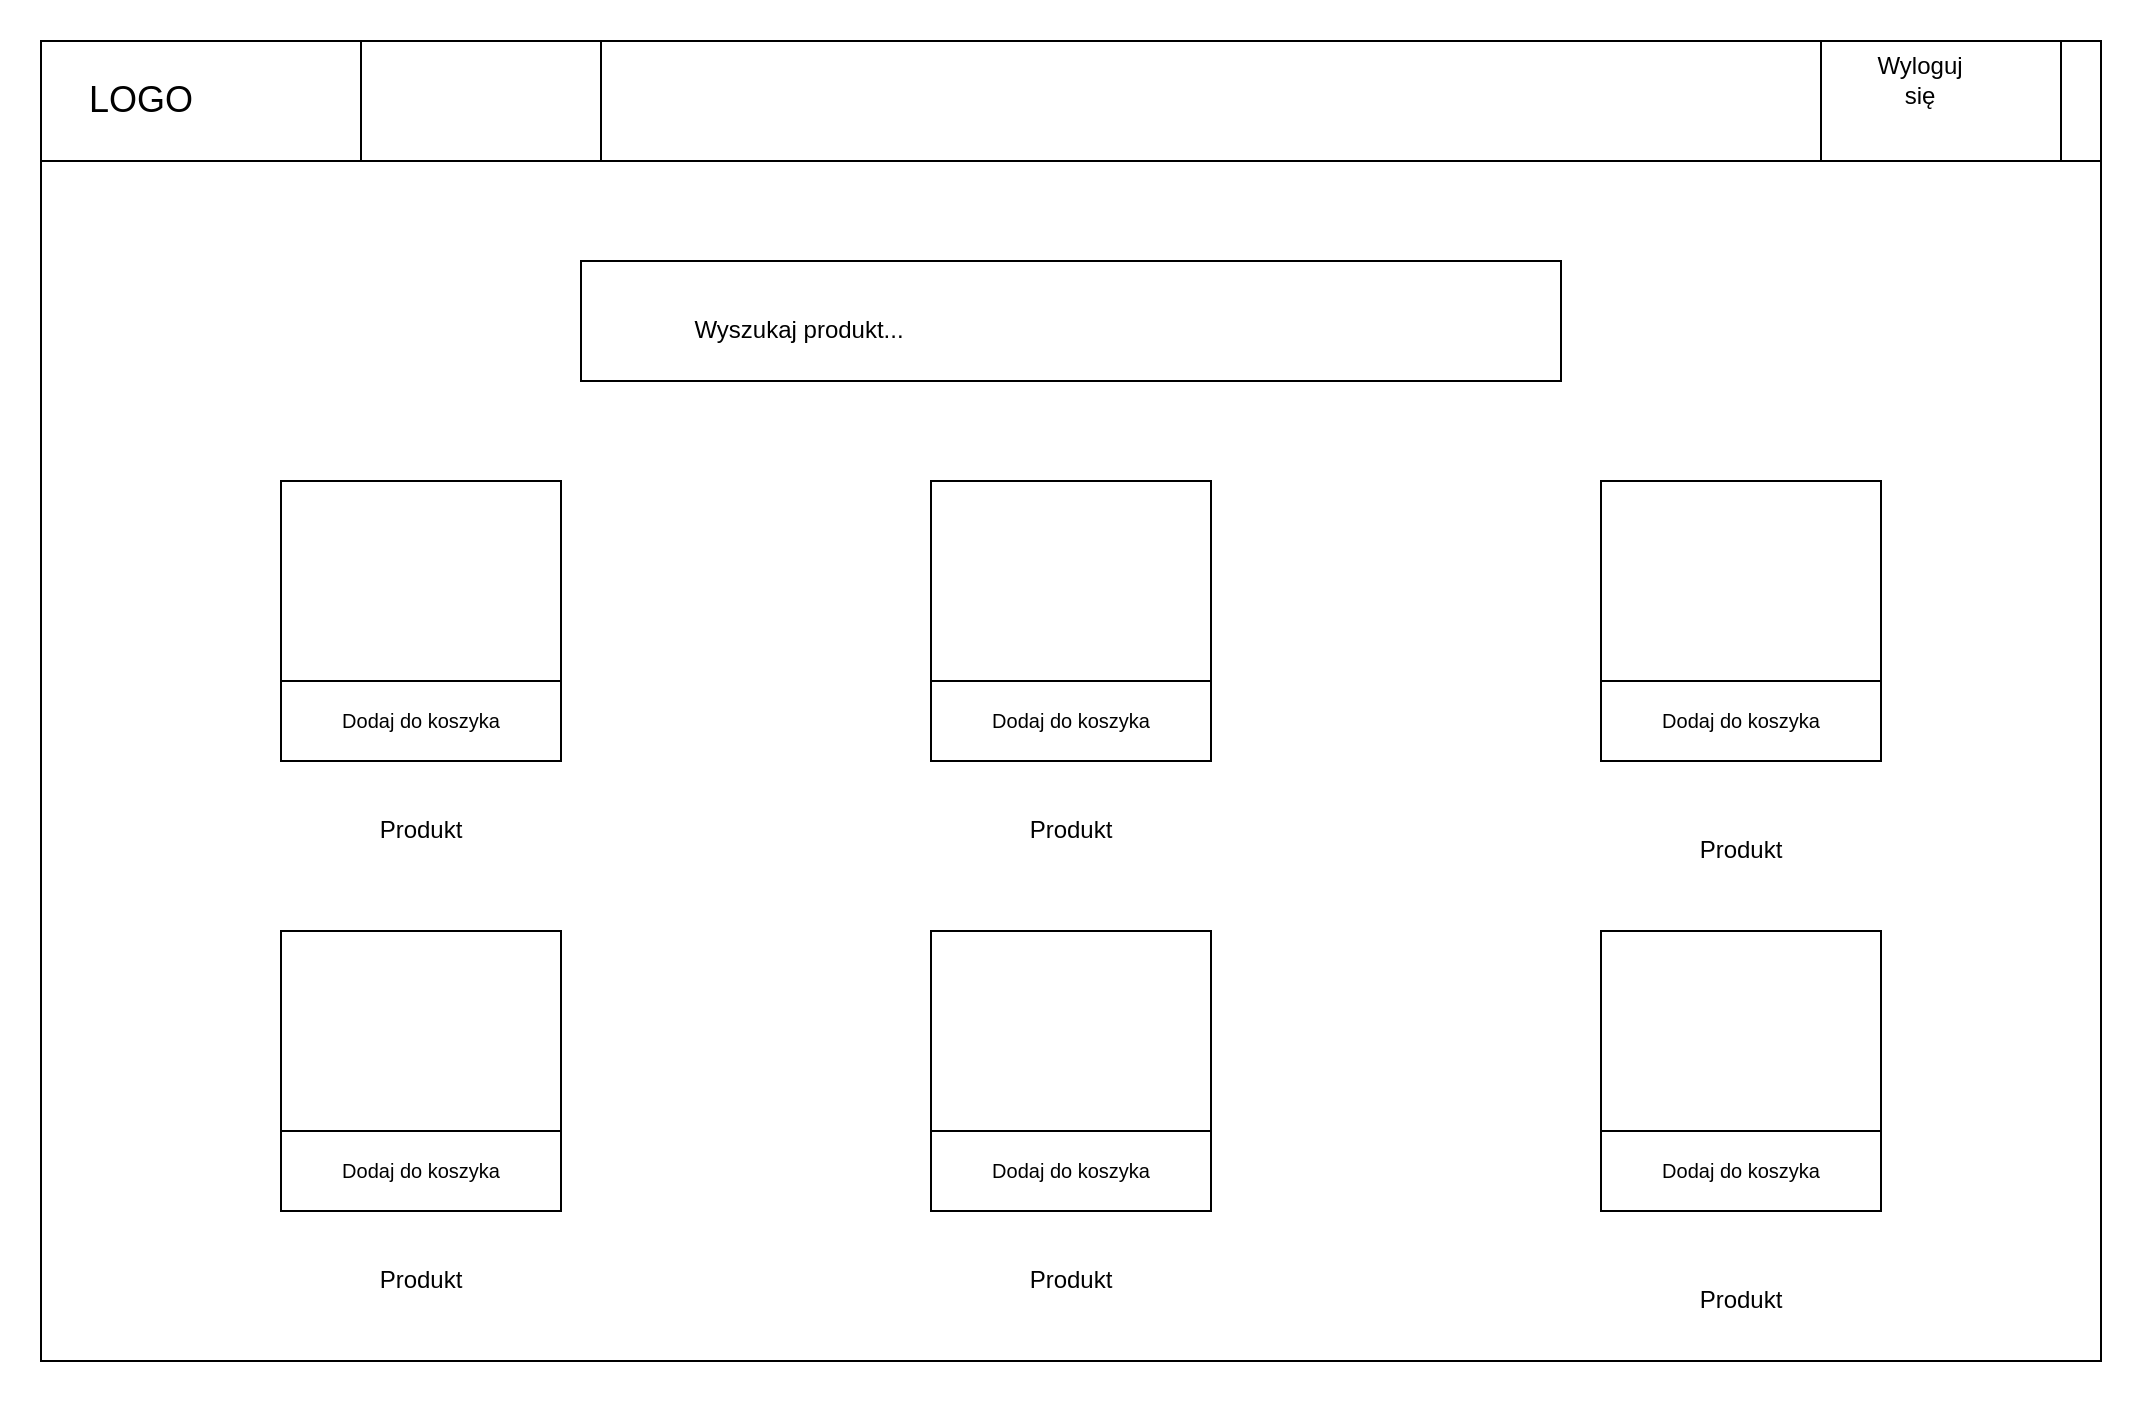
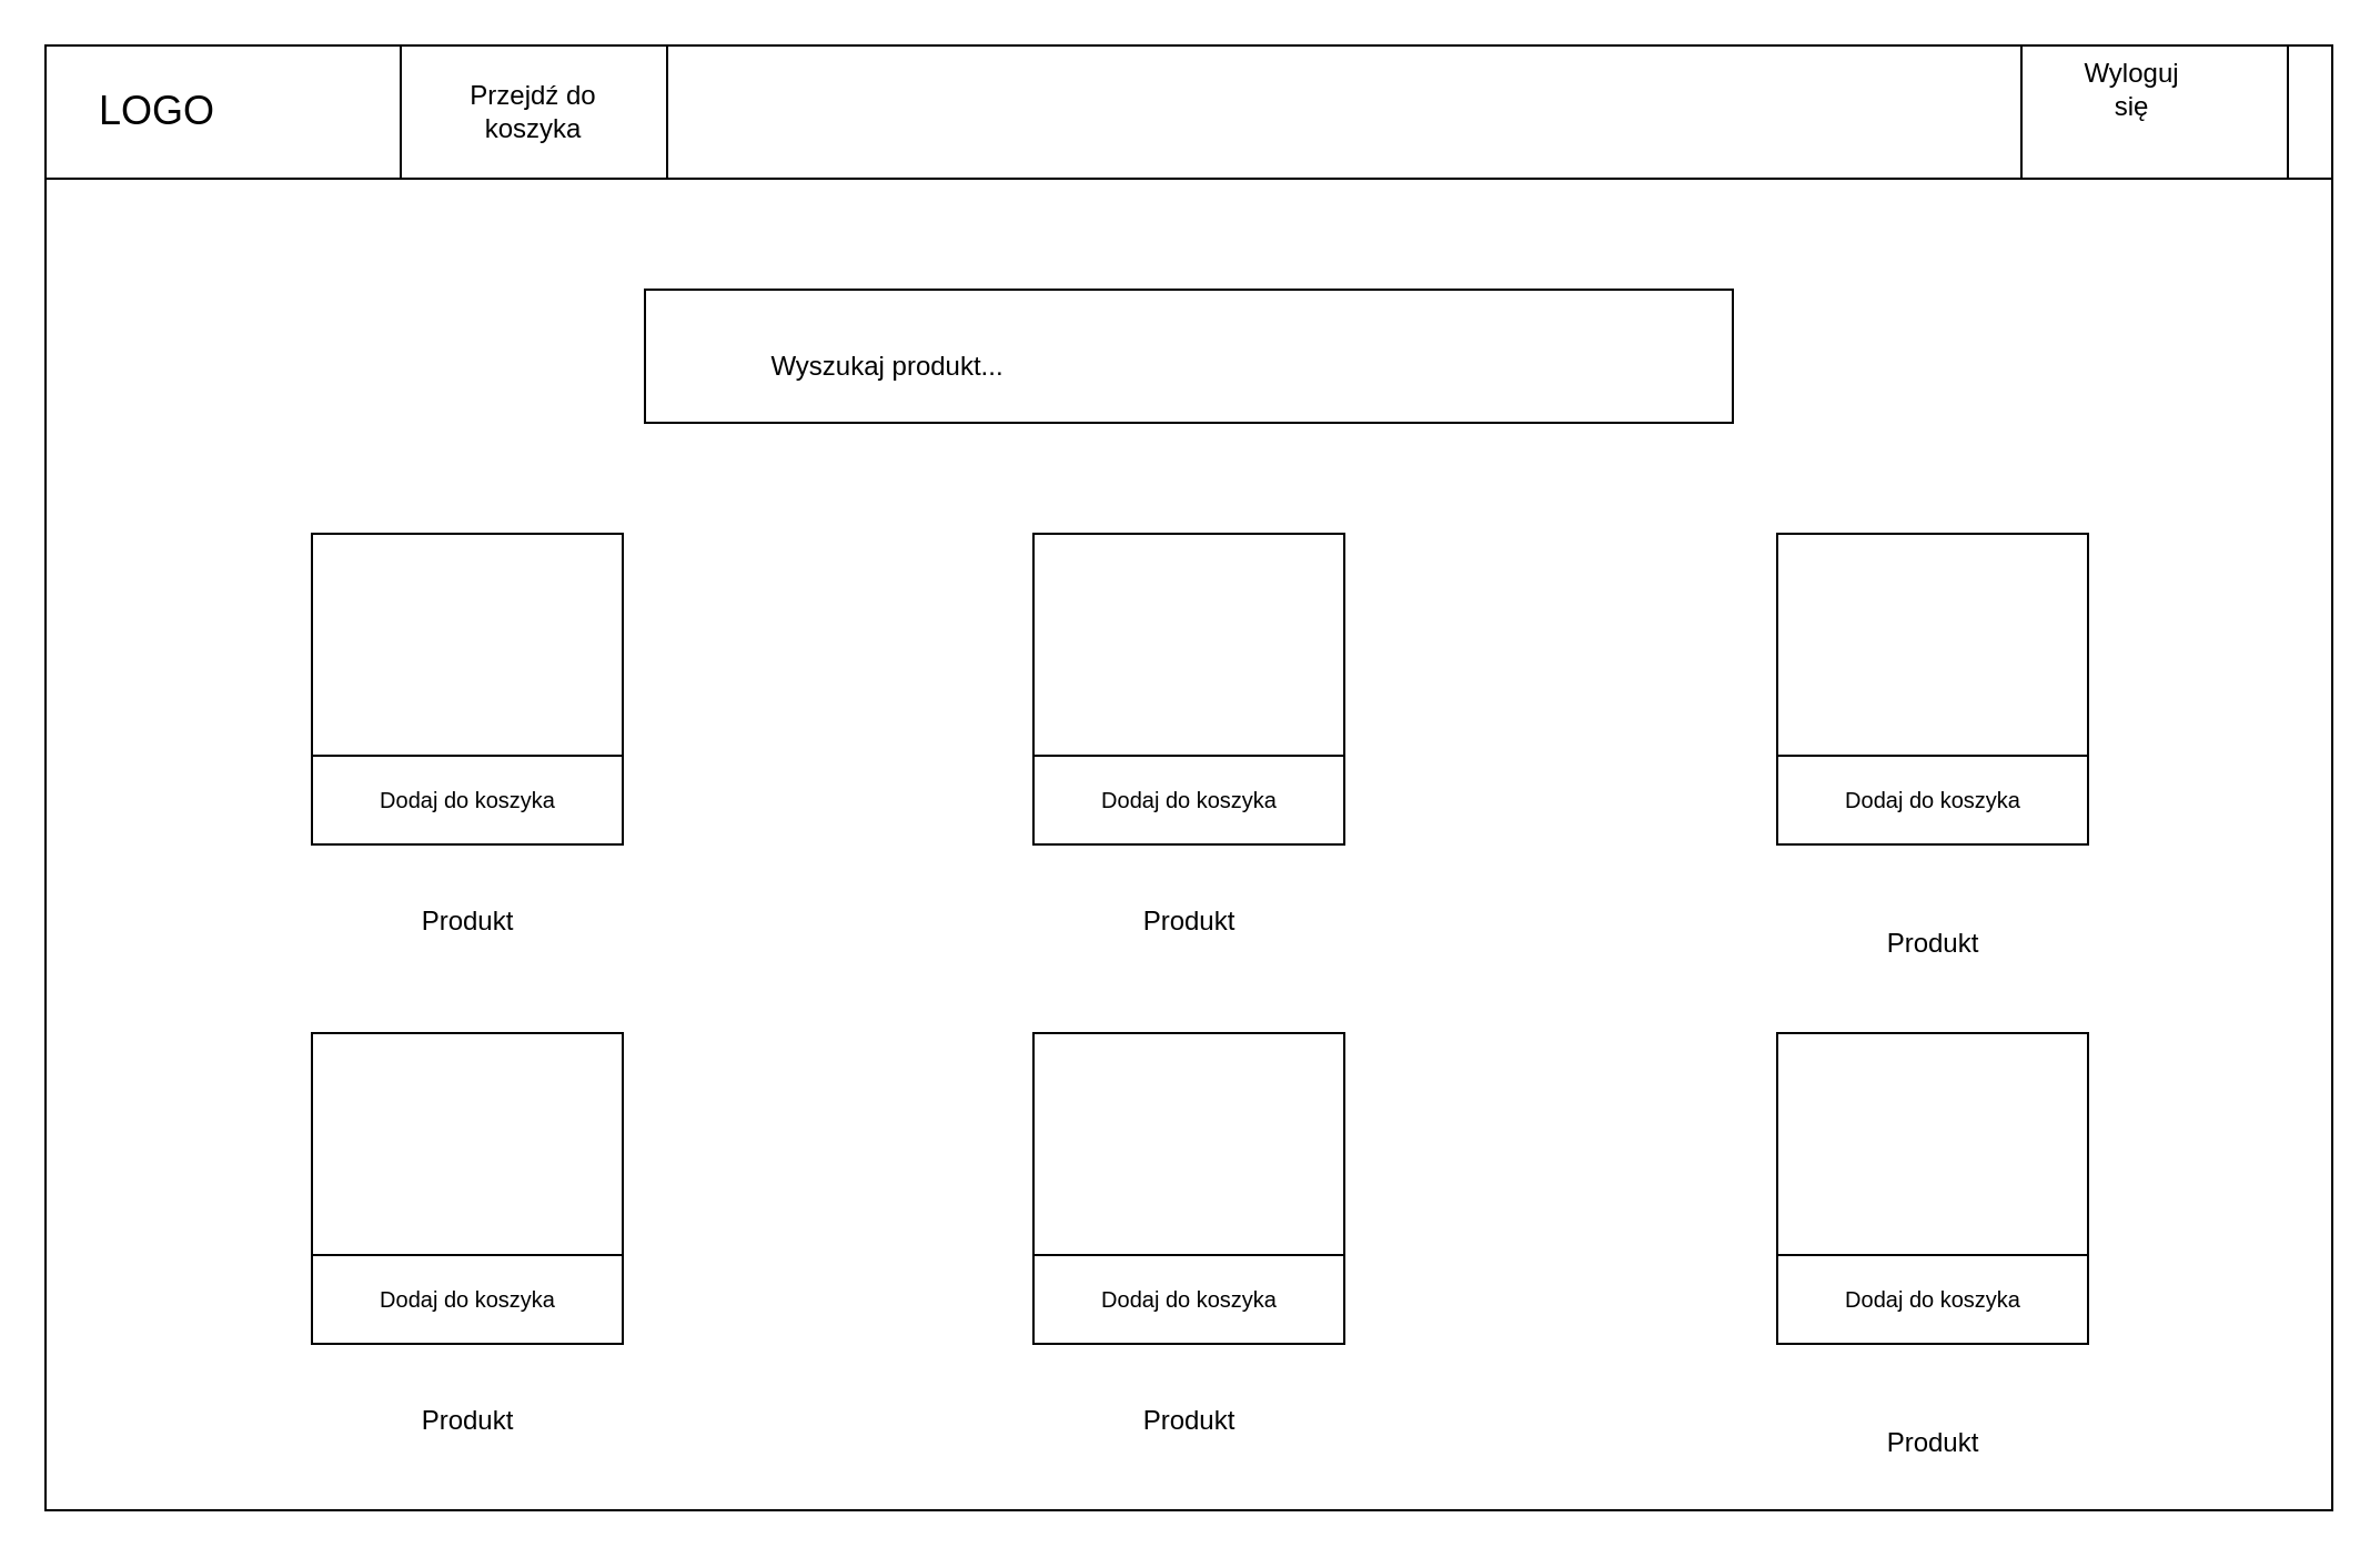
+ <mxCell id="4" value="Przejdź do koszyka" style="text;html=1;align=center;verticalAlign=middle;whiteSpace=wrap;rounded=0;" parent="1" vertex="1"><mxGeometry x="190" y="35" width="100" height="30" as="geometry" /></mxCell>
